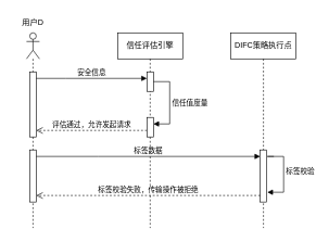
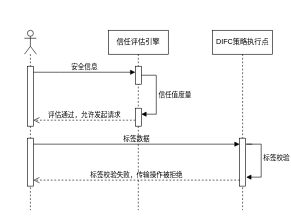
- <mxCell id="5" value="用户D" style="text;html=1;strokeColor=none;fillColor=none;align=center;verticalAlign=middle;whiteSpace=wrap;rounded=0;" vertex="1" parent="1"><mxGeometry x="20" y="20" width="60" height="30" as="geometry" /></mxCell>
